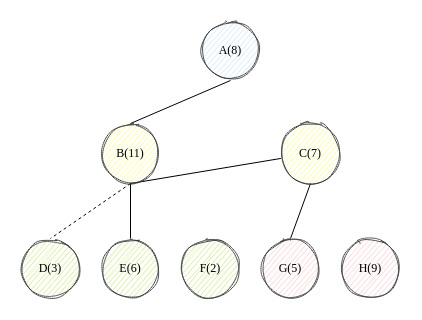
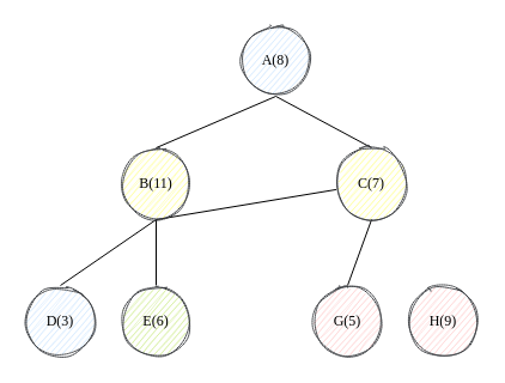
+ <mxCell id="3" style="edgeStyle=none;rounded=0;orthogonalLoop=1;jettySize=auto;html=1;exitX=0.5;exitY=1;exitDx=0;exitDy=0;entryX=0.5;entryY=0;entryDx=0;entryDy=0;fontFamily=Comic Sans MS;endArrow=none;endFill=0;" edge="1" parent="1" source="4" target="10"><mxGeometry relative="1" as="geometry" /></mxCell>
- <mxCell id="5" style="edgeStyle=none;rounded=0;orthogonalLoop=1;jettySize=auto;html=1;exitX=0.5;exitY=1;exitDx=0;exitDy=0;entryX=0.5;entryY=0;entryDx=0;entryDy=0;fontFamily=Comic Sans MS;endArrow=none;endFill=0;dashed=1;" edge="1" parent="1" source="8" target="11"><mxGeometry relative="1" as="geometry" /></mxCell>
+ <mxCell id="5" style="edgeStyle=none;rounded=0;orthogonalLoop=1;jettySize=auto;html=1;exitX=0.5;exitY=1;exitDx=0;exitDy=0;entryX=0.5;entryY=0;entryDx=0;entryDy=0;fontFamily=Comic Sans MS;endArrow=none;endFill=0;" edge="1" parent="1" source="8" target="11"><mxGeometry relative="1" as="geometry" /></mxCell>
- <mxCell id="11" value="D(3)" style="ellipse;whiteSpace=wrap;html=1;aspect=fixed;gradientDirection=south;fontFamily=Comic Sans MS;dashed=1;dashPattern=1 1;shadow=0;sketch=1;fillColor=#cdeb8b;strokeColor=#36393d;" vertex="1" parent="1"><mxGeometry x="20" y="238" width="60" height="60" as="geometry" /></mxCell>
+ <mxCell id="11" value="D(3)" style="ellipse;whiteSpace=wrap;html=1;aspect=fixed;gradientDirection=south;fontFamily=Comic Sans MS;dashed=1;dashPattern=1 1;shadow=0;sketch=1;fillColor=#cce5ff;strokeColor=#36393d;" vertex="1" parent="1"><mxGeometry x="20" y="238" width="60" height="60" as="geometry" /></mxCell>
- <mxCell id="13" value="F(2)" style="ellipse;whiteSpace=wrap;html=1;aspect=fixed;gradientDirection=south;fontFamily=Comic Sans MS;dashed=1;dashPattern=1 1;shadow=0;sketch=1;fillColor=#cdeb8b;strokeColor=#36393d;" vertex="1" parent="1"><mxGeometry x="180" y="238" width="60" height="60" as="geometry" /></mxCell>
